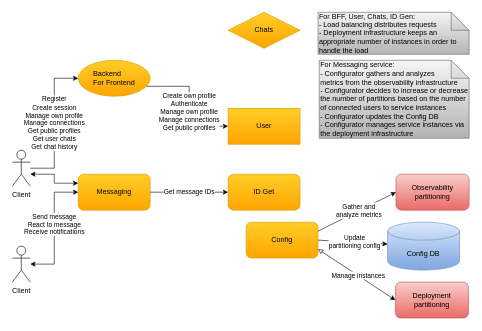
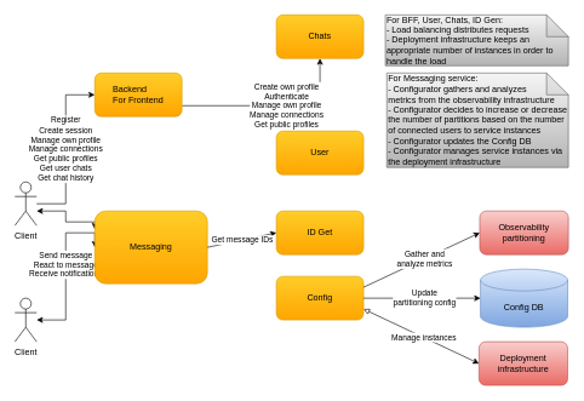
- <mxCell id="16" value="&lt;font style=&quot;font-size: 12px&quot;&gt;Chats&lt;/font&gt;" style="rhombus;whiteSpace=wrap;html=1;gradientColor=#ffa500;fillColor=#ffcd28;strokeColor=#d79b00;" parent="1" vertex="1"><mxGeometry x="380" y="20" width="120" height="60" as="geometry" /></mxCell>
+ <mxCell id="16" value="&lt;font style=&quot;font-size: 12px&quot;&gt;Chats&lt;/font&gt;" style="rounded=1;whiteSpace=wrap;html=1;gradientColor=#ffa500;fillColor=#ffcd28;strokeColor=#d79b00;" parent="1" vertex="1"><mxGeometry x="380" y="20" width="120" height="60" as="geometry" /></mxCell>
- <mxCell id="15" value="&lt;font style=&quot;font-size: 12px&quot;&gt;Backend&amp;nbsp; &amp;nbsp; &amp;nbsp; &amp;nbsp;&lt;br&gt;For Frontend&lt;/font&gt;" style="ellipse;whiteSpace=wrap;html=1;gradientColor=#ffa500;fillColor=#ffcd28;strokeColor=#d79b00;" parent="1" vertex="1"><mxGeometry x="130" y="100" width="120" height="60" as="geometry" /></mxCell>
+ <mxCell id="15" value="&lt;font style=&quot;font-size: 12px&quot;&gt;Backend&amp;nbsp; &amp;nbsp; &amp;nbsp; &amp;nbsp;&lt;br&gt;For Frontend&lt;/font&gt;" style="rounded=1;whiteSpace=wrap;html=1;gradientColor=#ffa500;fillColor=#ffcd28;strokeColor=#d79b00;" parent="1" vertex="1"><mxGeometry x="130" y="100" width="120" height="60" as="geometry" /></mxCell>
- <mxCell id="14" value="Create own profile&lt;br style=&quot;border-color: var(--border-color);&quot;&gt;Authenticate&lt;br style=&quot;border-color: var(--border-color);&quot;&gt;Manage own profile&lt;br style=&quot;border-color: var(--border-color);&quot;&gt;Manage connections&lt;br style=&quot;border-color: var(--border-color);&quot;&gt;Get public profiles" style="rounded=0;orthogonalLoop=1;jettySize=auto;html=1;entryX=0;entryY=0.5;entryDx=0;entryDy=0;edgeStyle=orthogonalEdgeStyle;exitX=1;exitY=0.75;exitDx=0;exitDy=0;" parent="1" source="15" target="18" edge="1"><mxGeometry x="0.128" relative="1" as="geometry"><mxPoint x="230" y="240" as="sourcePoint" /><mxPoint as="offset" /></mxGeometry></mxCell>
+ <mxCell id="14" value="Create own profile&lt;br style=&quot;border-color: var(--border-color);&quot;&gt;Authenticate&lt;br style=&quot;border-color: var(--border-color);&quot;&gt;Manage own profile&lt;br style=&quot;border-color: var(--border-color);&quot;&gt;Manage connections&lt;br style=&quot;border-color: var(--border-color);&quot;&gt;Get public profiles" style="rounded=0;orthogonalLoop=1;jettySize=auto;html=1;edgeStyle=orthogonalEdgeStyle;exitX=1;exitY=0.75;exitDx=0;exitDy=0;" parent="1" source="15" target="16" edge="1"><mxGeometry x="0.128" relative="1" as="geometry"><mxPoint x="230" y="240" as="sourcePoint" /><mxPoint as="offset" /></mxGeometry></mxCell>
- <mxCell id="18" value="&lt;font style=&quot;font-size: 12px&quot;&gt;User&lt;/font&gt;" style="whiteSpace=wrap;html=1;gradientColor=#ffa500;fillColor=#ffcd28;strokeColor=#d79b00;rounded=0;" parent="1" vertex="1"><mxGeometry x="380" y="180" width="120" height="60" as="geometry" /></mxCell>
+ <mxCell id="18" value="&lt;font style=&quot;font-size: 12px&quot;&gt;User&lt;/font&gt;" style="rounded=1;whiteSpace=wrap;html=1;gradientColor=#ffa500;fillColor=#ffcd28;strokeColor=#d79b00;" parent="1" vertex="1"><mxGeometry x="380" y="180" width="120" height="60" as="geometry" /></mxCell>
- <mxCell id="10" value="&lt;font style=&quot;font-size: 12px&quot;&gt;Messaging&lt;/font&gt;" style="rounded=1;whiteSpace=wrap;html=1;gradientColor=#ffa500;fillColor=#ffcd28;strokeColor=#d79b00;" parent="1" vertex="1"><mxGeometry x="130" y="290" width="120" height="60" as="geometry" /></mxCell>
+ <mxCell id="10" value="&lt;font style=&quot;font-size: 12px&quot;&gt;Messaging&lt;/font&gt;" style="rounded=1;whiteSpace=wrap;html=1;gradientColor=#ffa500;fillColor=#ffcd28;strokeColor=#d79b00;" parent="1" vertex="1"><mxGeometry x="130" y="290" width="155" height="100" as="geometry" /></mxCell>
- <mxCell id="11" value="Config" style="rounded=1;whiteSpace=wrap;html=1;gradientColor=#ffa500;fillColor=#ffcd28;strokeColor=#d79b00;" parent="1" vertex="1"><mxGeometry x="410" y="370" width="120" height="60" as="geometry" /></mxCell>
+ <mxCell id="11" value="Config" style="rounded=1;whiteSpace=wrap;html=1;gradientColor=#ffa500;fillColor=#ffcd28;strokeColor=#d79b00;" parent="1" vertex="1"><mxGeometry x="380" y="380" width="120" height="60" as="geometry" /></mxCell>
- <mxCell id="21" value="Config DB" style="shape=cylinder3;whiteSpace=wrap;html=1;boundedLbl=1;backgroundOutline=1;size=15;gradientColor=#7ea6e0;fillColor=#dae8fc;strokeColor=#6c8ebf;" parent="1" vertex="1"><mxGeometry x="646" y="370" width="120" height="80" as="geometry" /></mxCell>
+ <mxCell id="21" value="Config DB" style="shape=cylinder3;whiteSpace=wrap;html=1;boundedLbl=1;backgroundOutline=1;size=15;gradientColor=#7ea6e0;fillColor=#dae8fc;strokeColor=#6c8ebf;" parent="1" vertex="1"><mxGeometry x="661" y="370" width="120" height="80" as="geometry" /></mxCell>
- <mxCell id="3" value="Deployment partitioning" style="rounded=1;whiteSpace=wrap;html=1;gradientColor=#ea6b66;fillColor=#f8cecc;strokeColor=#b85450;" parent="1" vertex="1"><mxGeometry x="659" y="470" width="122" height="60" as="geometry" /></mxCell>
+ <mxCell id="3" value="Deployment infrastructure" style="rounded=1;whiteSpace=wrap;html=1;gradientColor=#ea6b66;fillColor=#f8cecc;strokeColor=#b85450;" parent="1" vertex="1"><mxGeometry x="659" y="470" width="122" height="60" as="geometry" /></mxCell>
